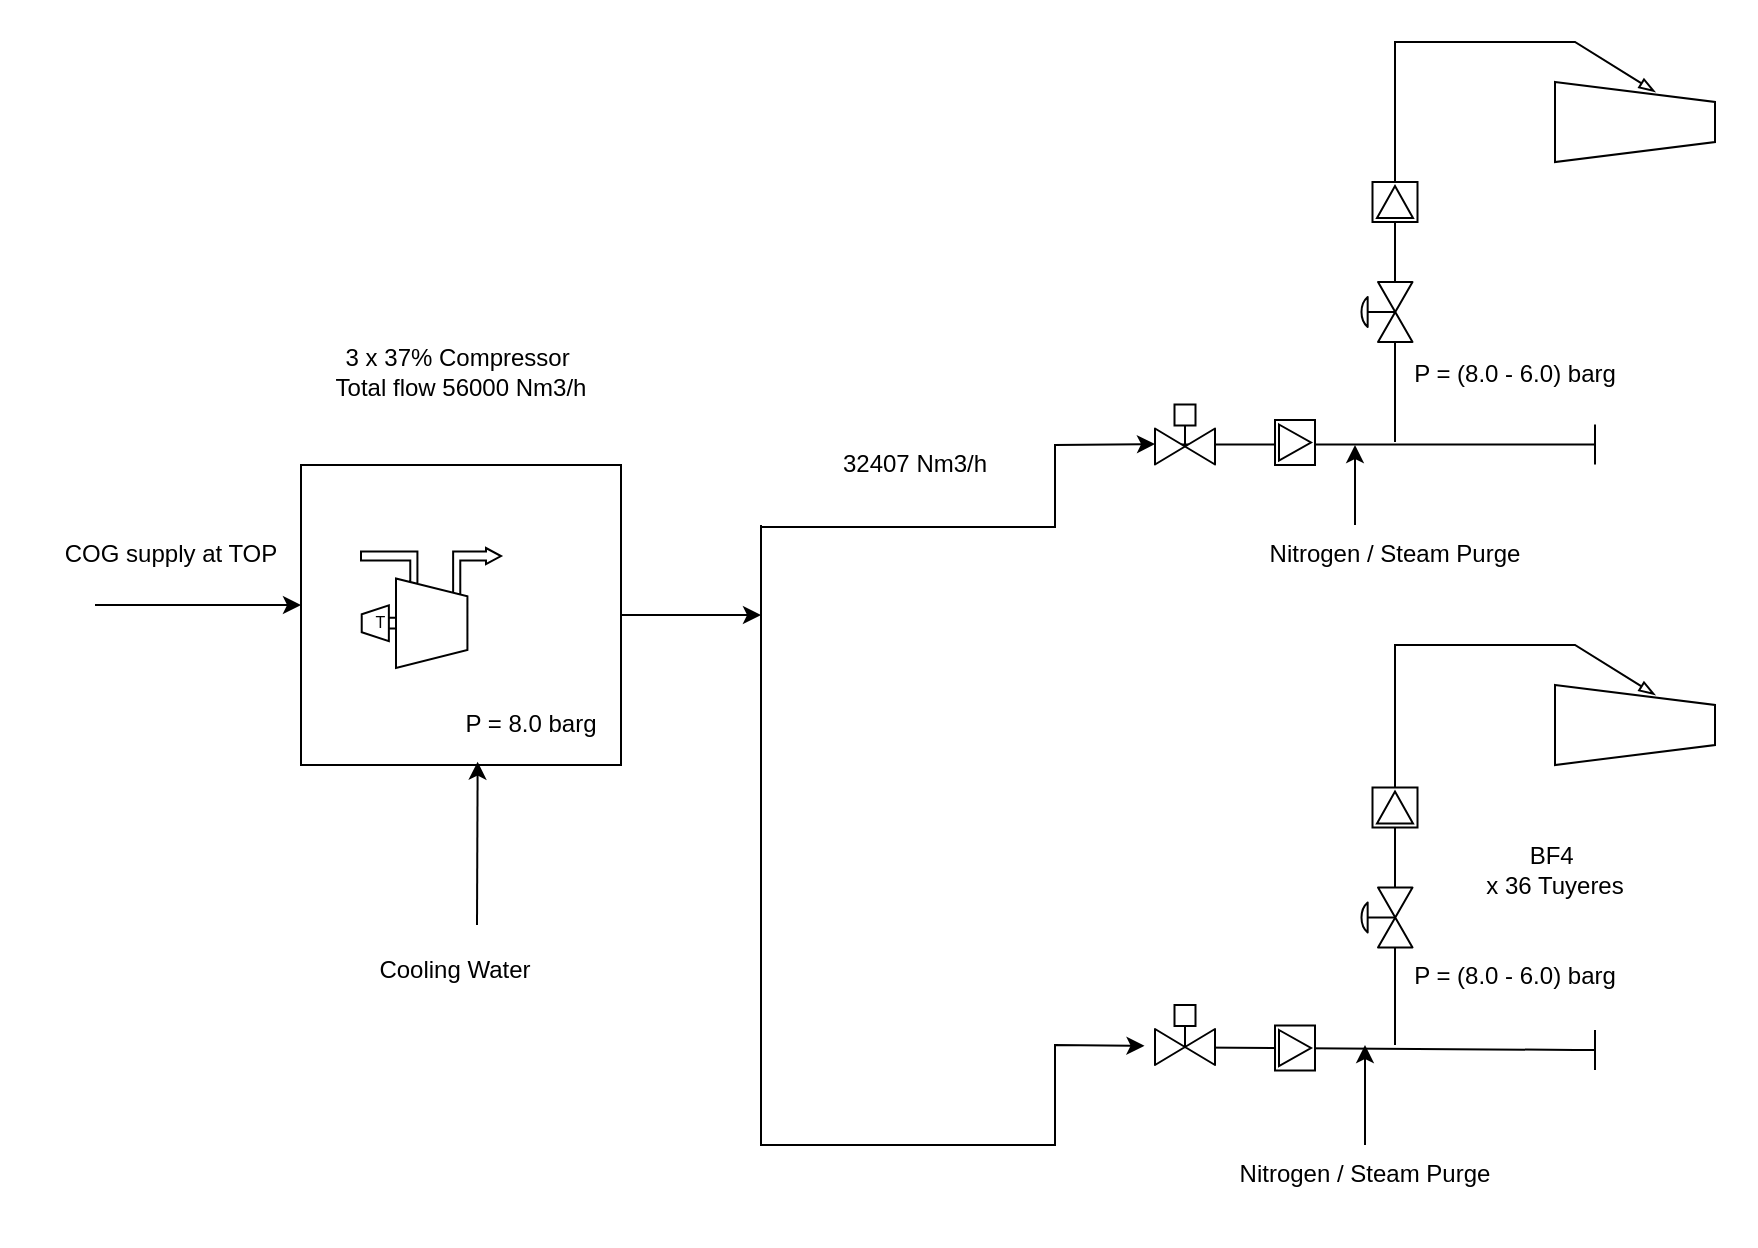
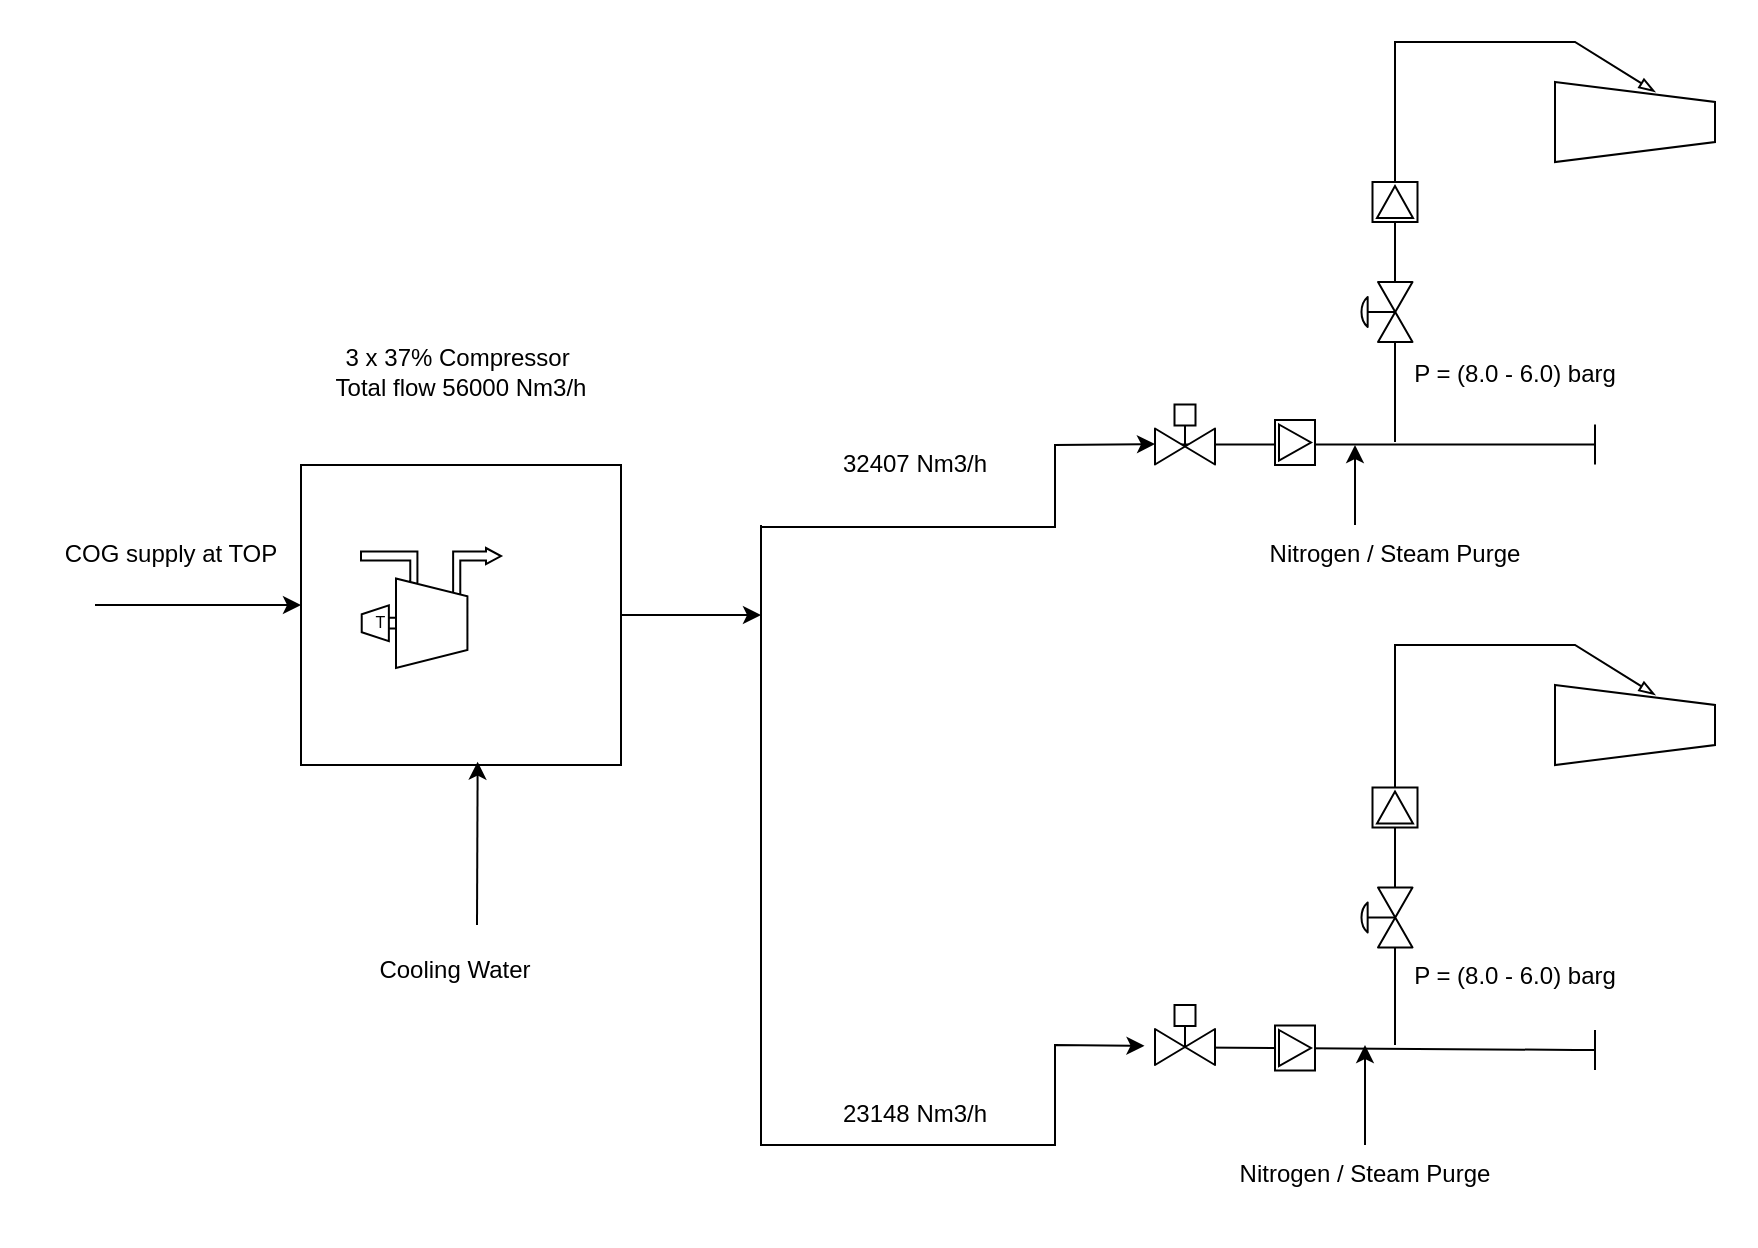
- <mxCell id="32" value="P = 8.0 barg" style="text;html=1;align=center;verticalAlign=middle;resizable=0;points=[];autosize=1;strokeColor=none;fillColor=none;" vertex="1" parent="1"><mxGeometry x="220" y="347" width="90" height="30" as="geometry" /></mxCell>
- <mxCell id="29" value="BF4&amp;nbsp;&lt;div&gt;x 36 Tuyeres&lt;/div&gt;" style="text;html=1;align=center;verticalAlign=middle;resizable=0;points=[];autosize=1;strokeColor=none;fillColor=none;" vertex="1" parent="1"><mxGeometry x="732" y="415" width="90" height="40" as="geometry" /></mxCell>
+ <mxCell id="31" value="23148 Nm3/h" style="text;html=1;align=center;verticalAlign=middle;resizable=0;points=[];autosize=1;strokeColor=none;fillColor=none;" vertex="1" parent="1"><mxGeometry x="407" y="542" width="100" height="30" as="geometry" /></mxCell>
